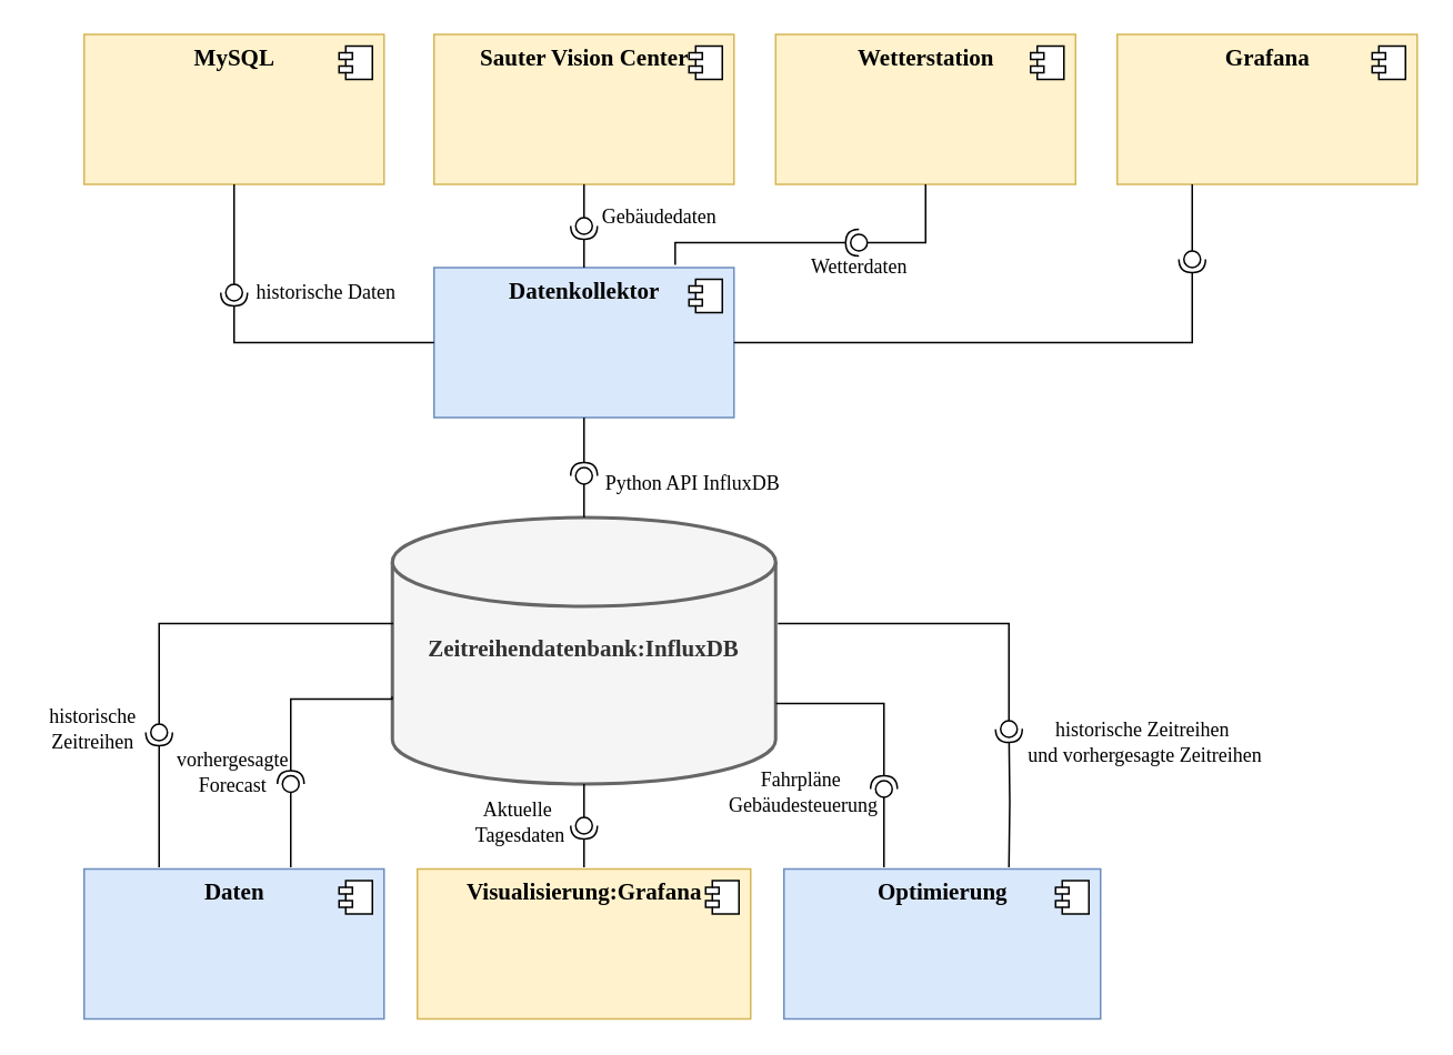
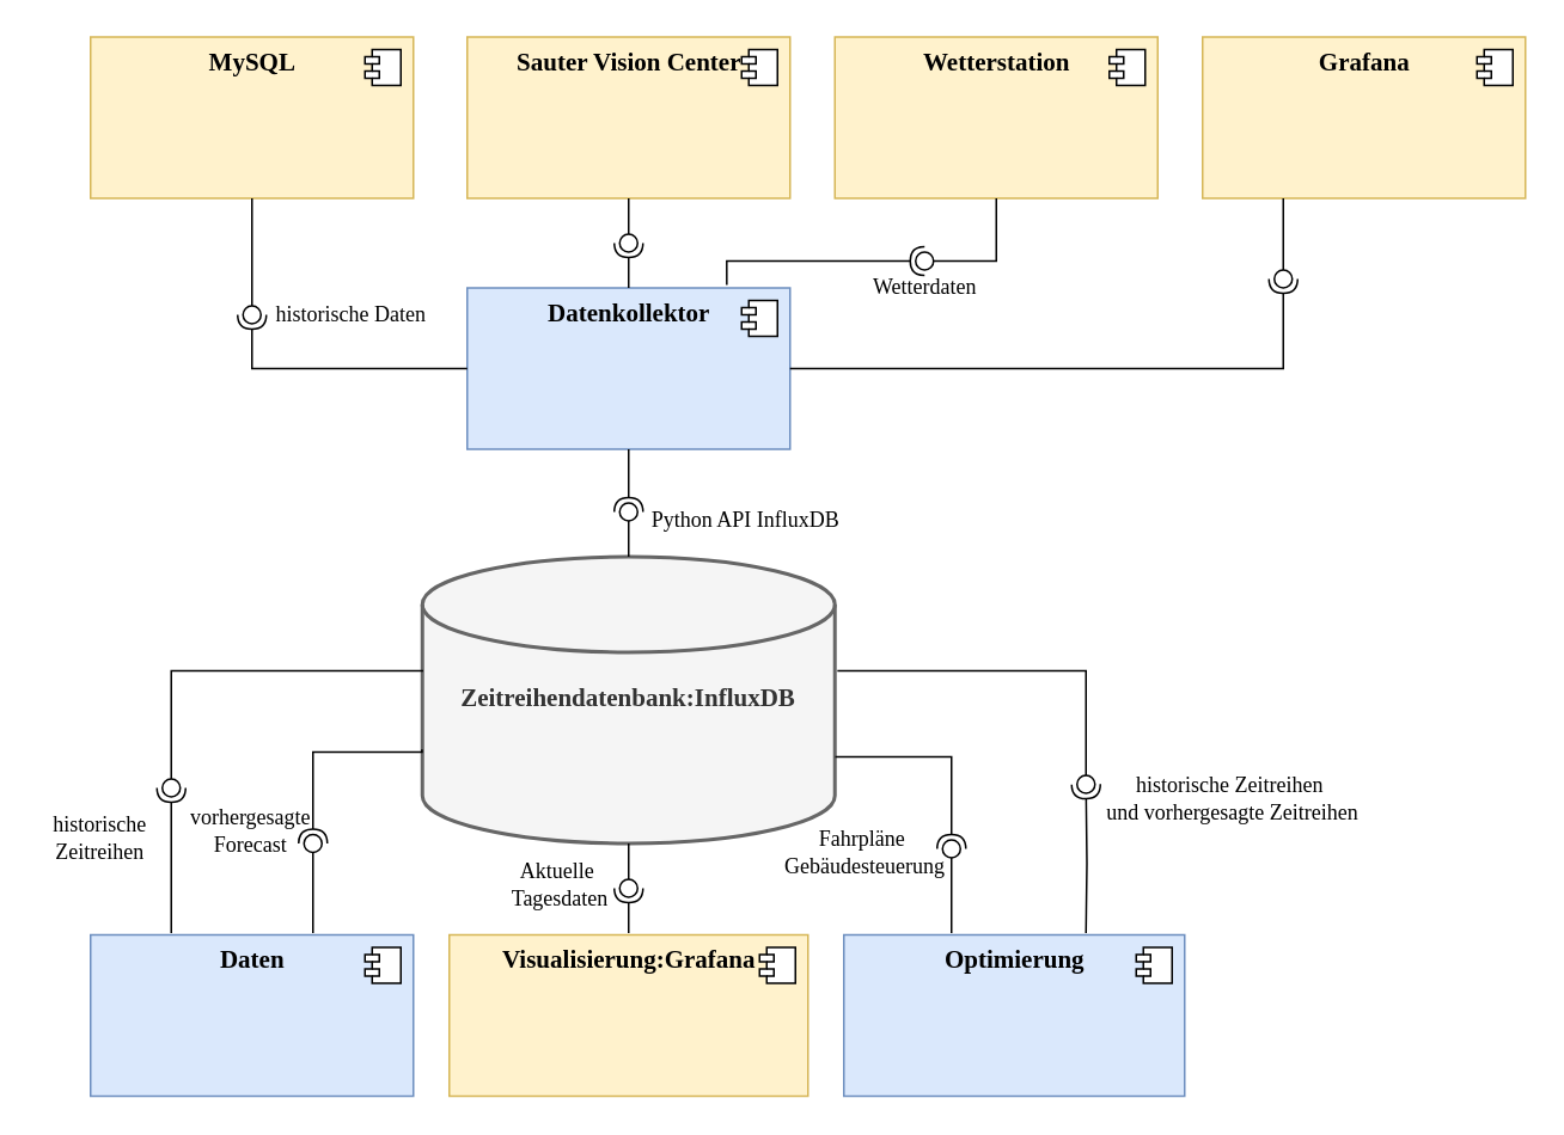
- <mxCell id="56" value="Gebäudedaten" style="text;html=1;align=center;verticalAlign=middle;resizable=0;points=[];autosize=1;strokeColor=none;fillColor=none;fontFamily=Garamond;" vertex="1" parent="1"><mxGeometry x="355" y="120" width="80" height="20" as="geometry" /></mxCell>
- <mxCell id="49" value="historische&lt;br&gt;Zeitreihen" style="text;html=1;align=center;verticalAlign=middle;resizable=0;points=[];autosize=1;strokeColor=none;fillColor=none;fontFamily=Garamond;" vertex="1" parent="1"><mxGeometry x="20" y="422" width="70" height="30" as="geometry" /></mxCell>
+ <mxCell id="49" value="historische&lt;br&gt;Zeitreihen" style="text;html=1;align=center;verticalAlign=middle;resizable=0;points=[];autosize=1;strokeColor=none;fillColor=none;fontFamily=Garamond;" vertex="1" parent="1"><mxGeometry x="20" y="452" width="70" height="30" as="geometry" /></mxCell>
